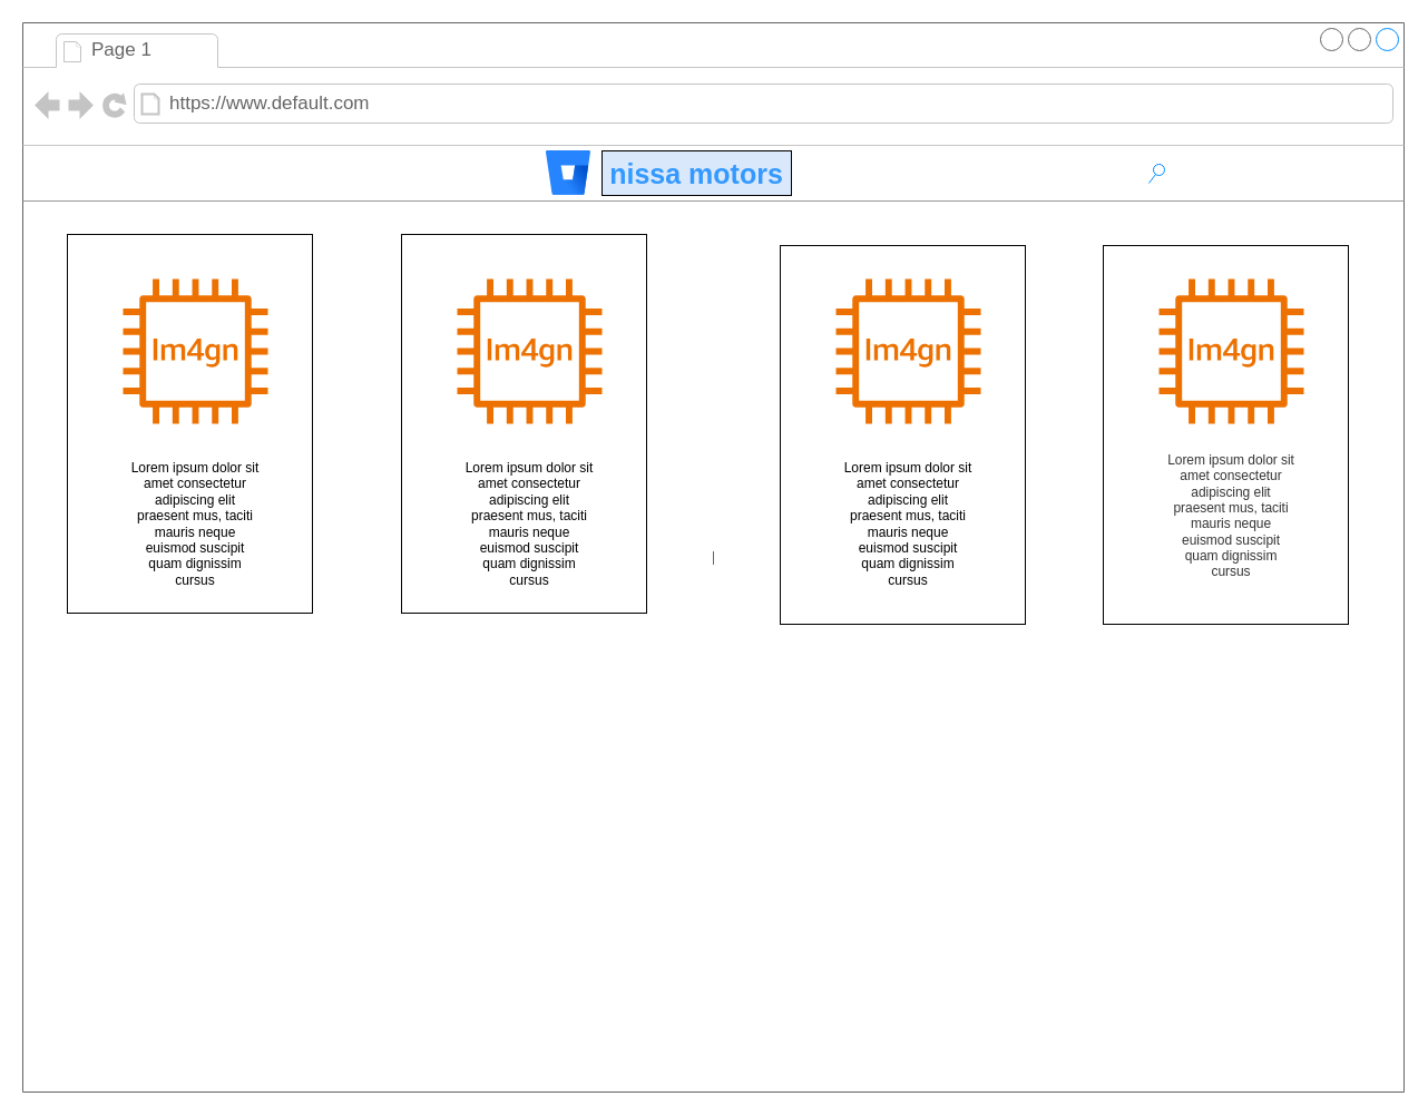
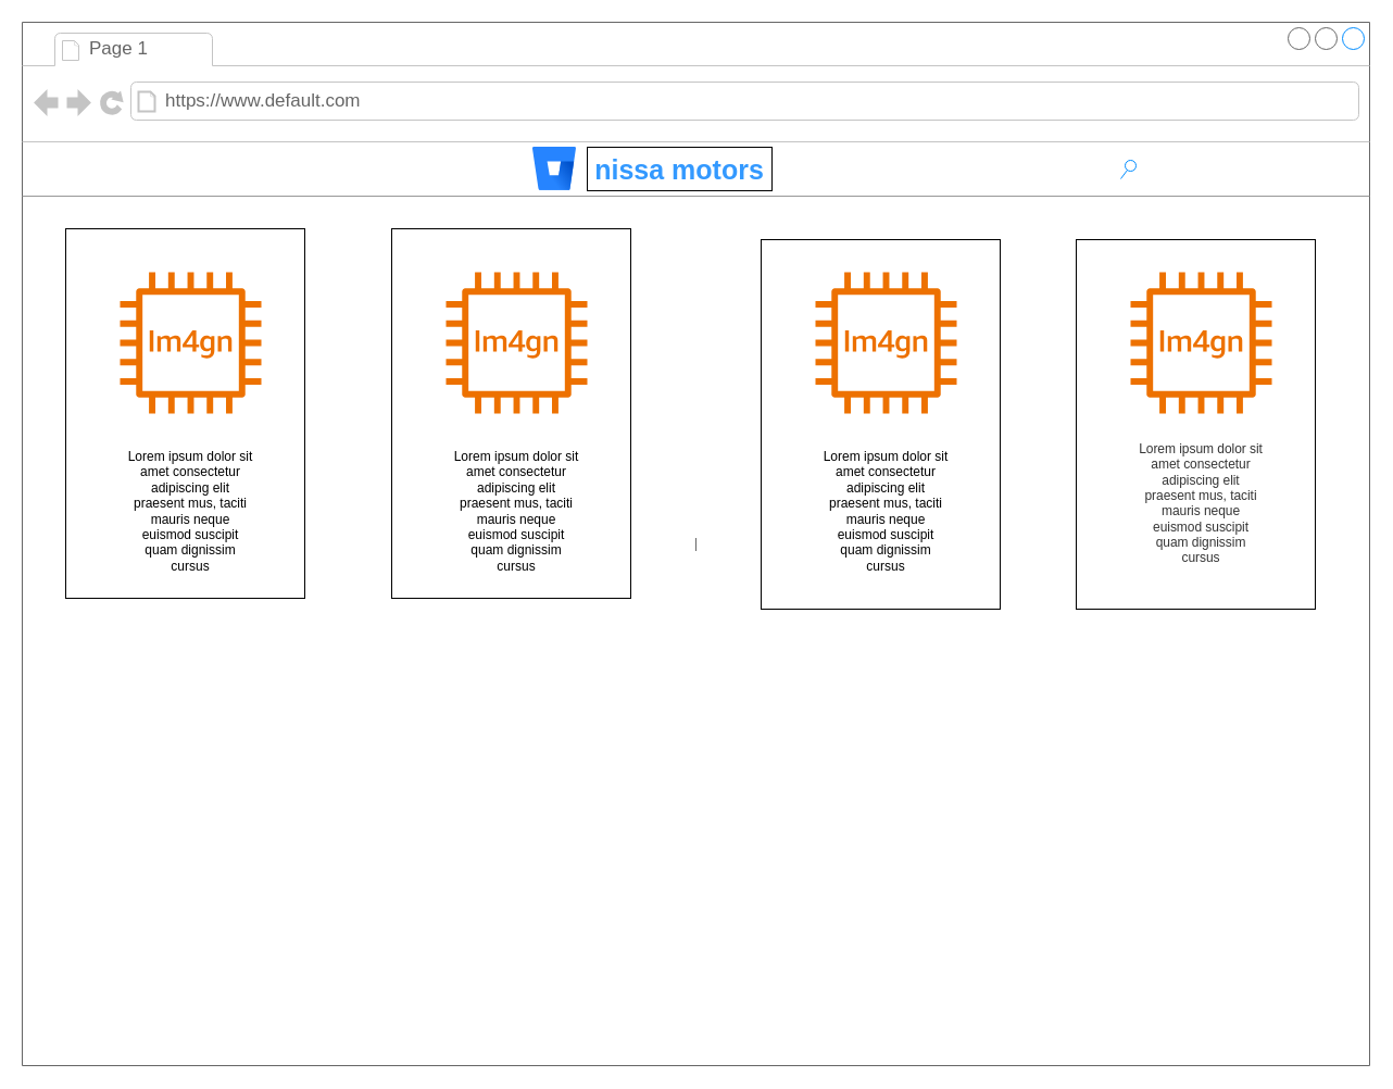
- <mxCell id="8" value="nissa motors" style="rounded=0;whiteSpace=wrap;html=1;fontSize=25;fontStyle=1;fontColor=#3399FF;fillColor=#dae8fc;" vertex="1" parent="2"><mxGeometry x="520" y="115" width="170" height="40" as="geometry" /></mxCell>
+ <mxCell id="8" value="nissa motors" style="rounded=0;whiteSpace=wrap;html=1;fontSize=25;fontStyle=1;fontColor=#3399FF;" vertex="1" parent="2"><mxGeometry x="520" y="115" width="170" height="40" as="geometry" /></mxCell>
